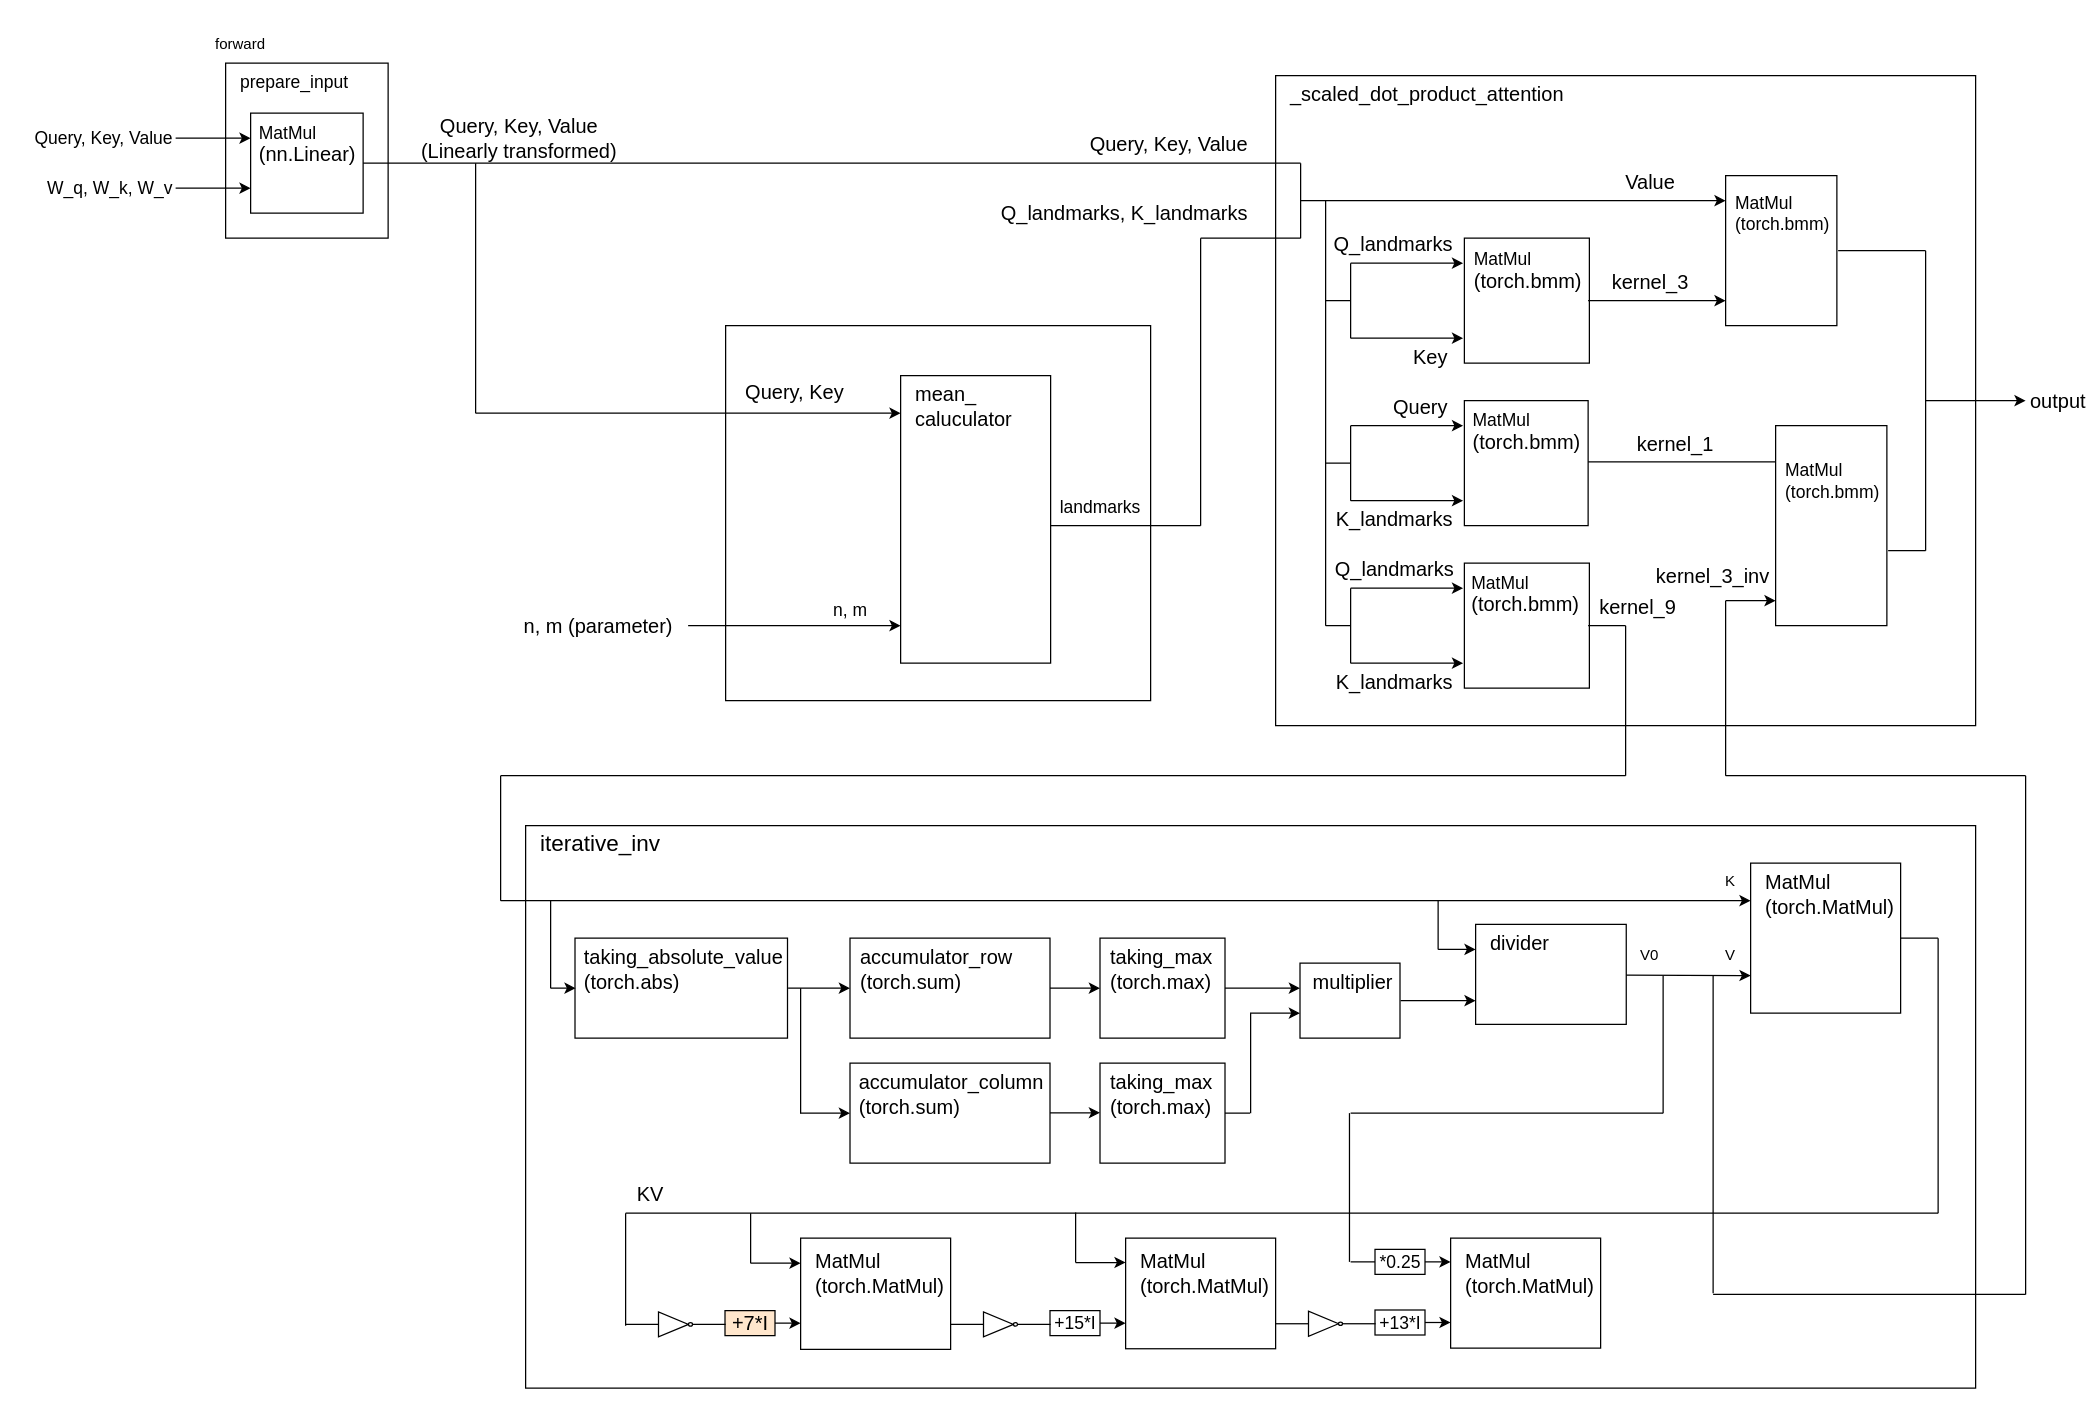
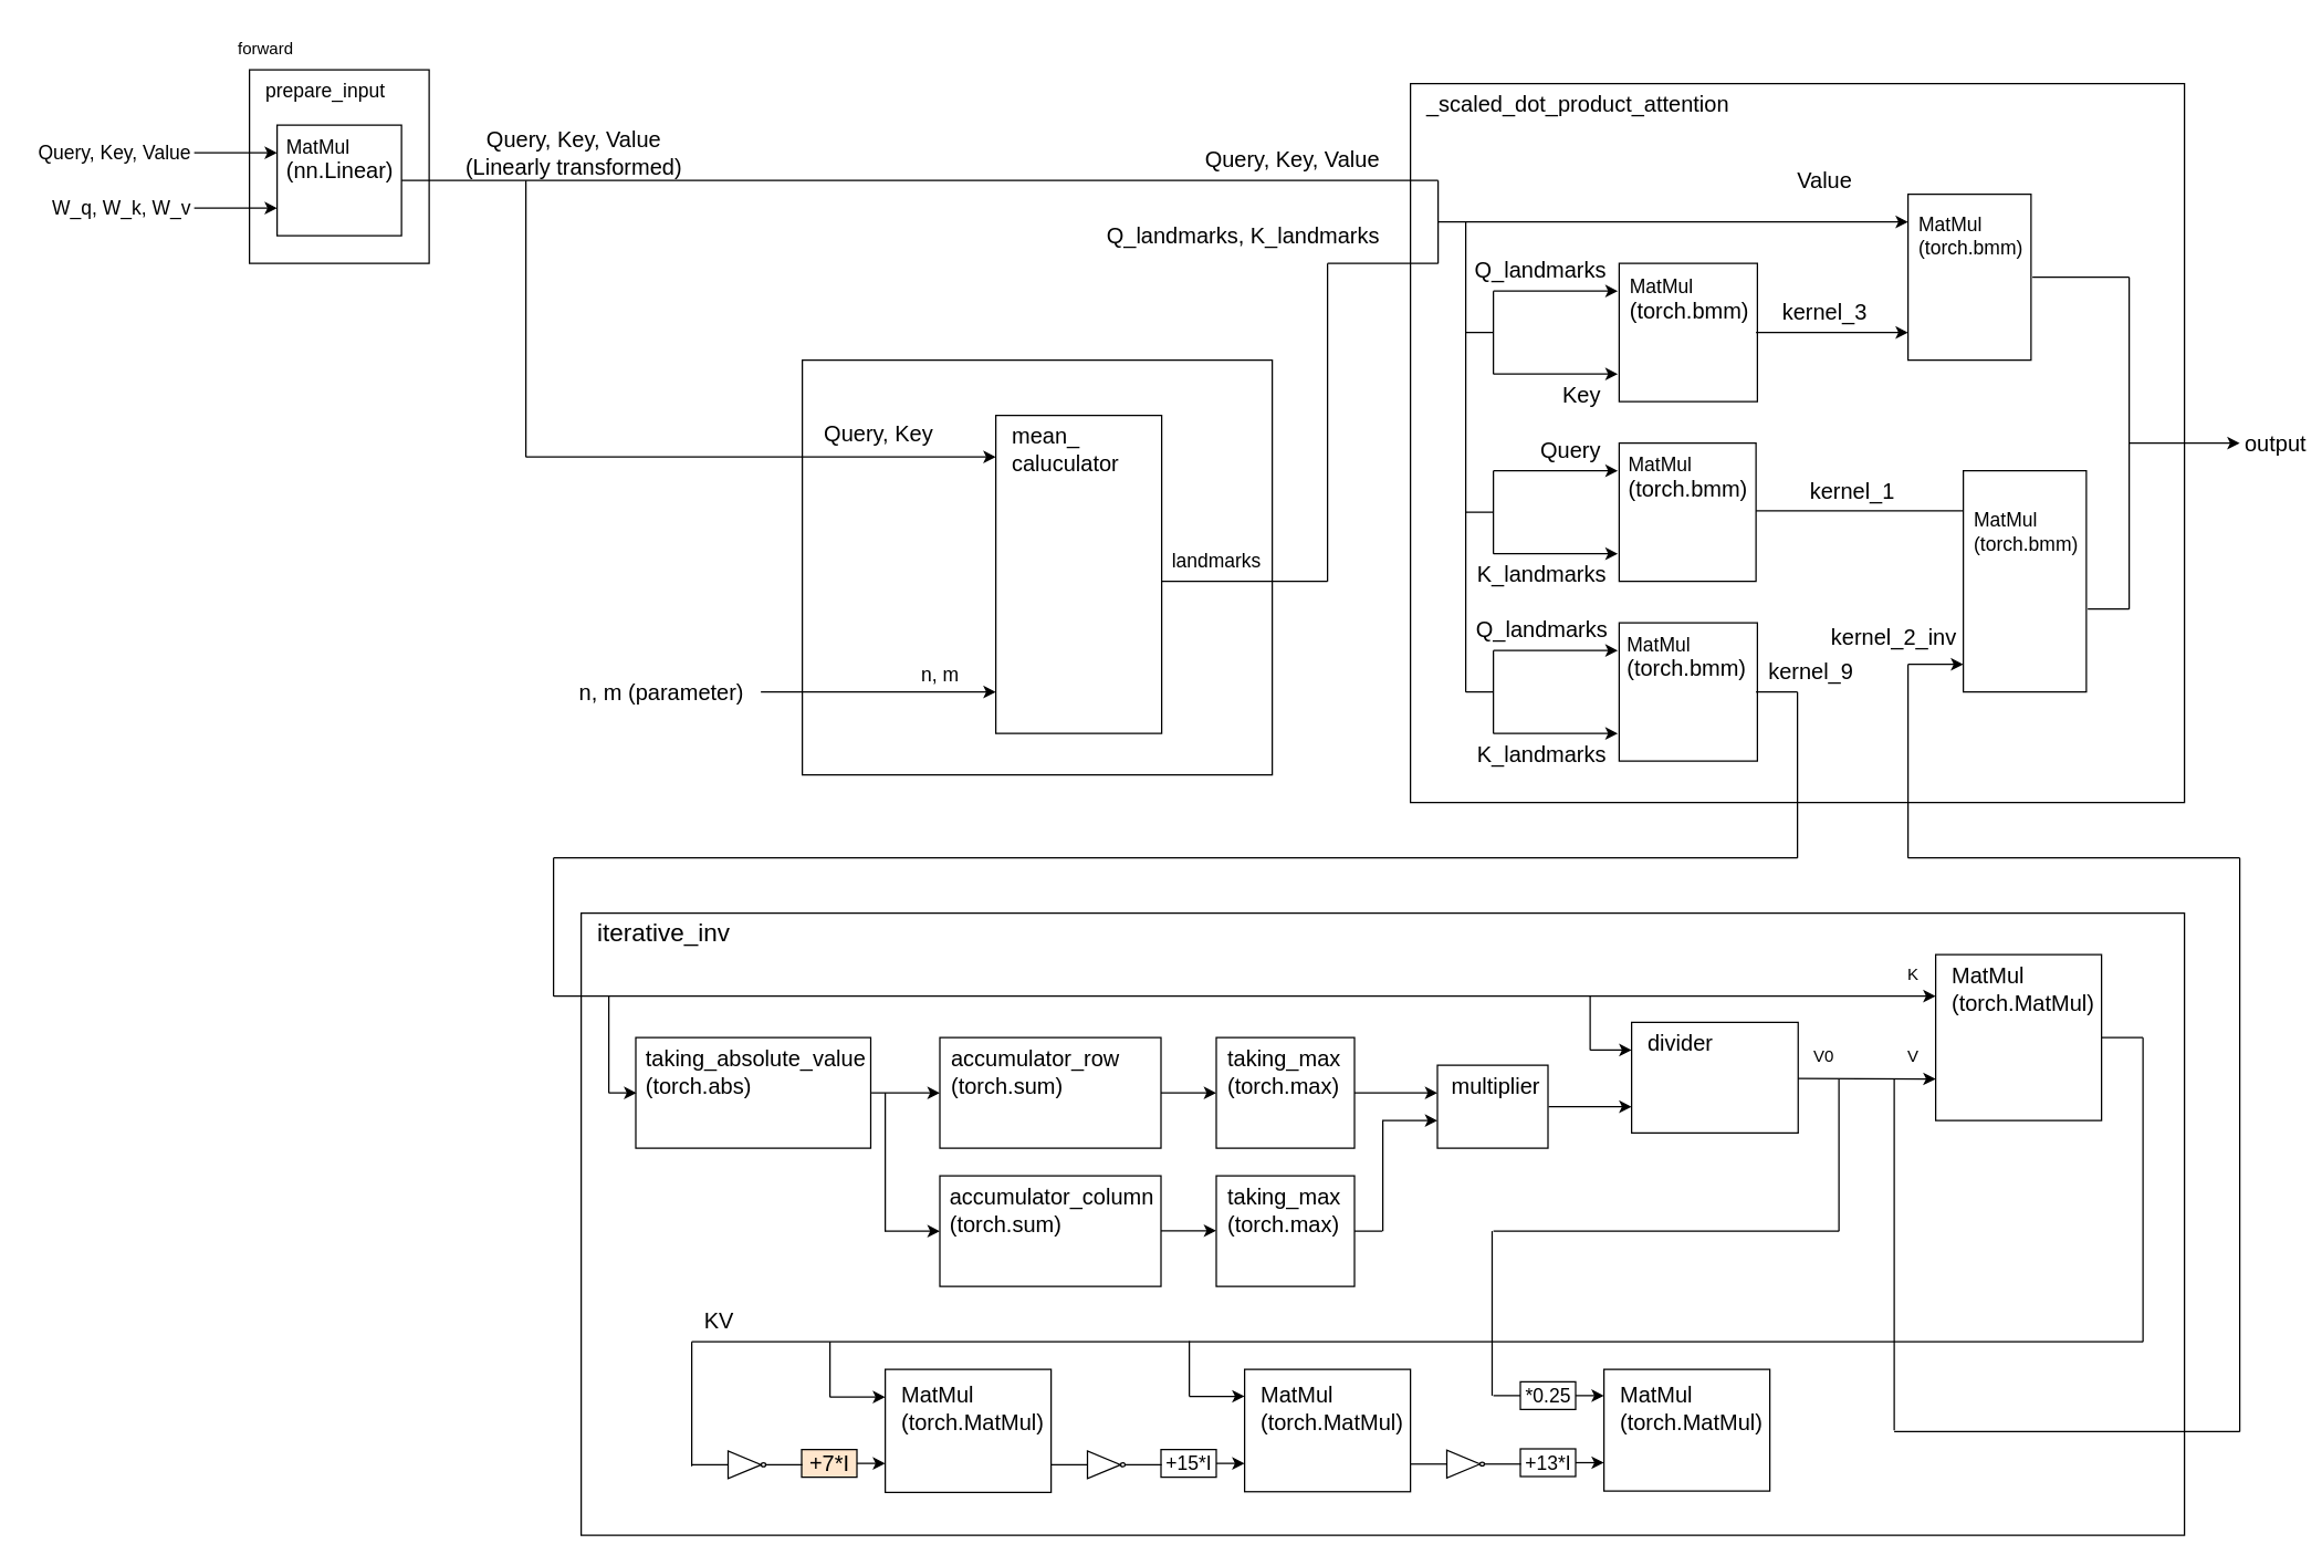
- <mxCell id="65" value="&lt;font style=&quot;font-size: 16px;&quot;&gt;Value&lt;/font&gt;" style="text;html=1;align=center;verticalAlign=middle;whiteSpace=wrap;rounded=0;" parent="1" vertex="1"><mxGeometry x="1290" y="130" width="60" height="30" as="geometry" /></mxCell>
+ <mxCell id="65" value="&lt;font style=&quot;font-size: 16px;&quot;&gt;Value&lt;/font&gt;" style="text;html=1;align=center;verticalAlign=middle;whiteSpace=wrap;rounded=0;" parent="1" vertex="1"><mxGeometry x="1290" y="115" width="60" height="30" as="geometry" /></mxCell>
- <mxCell id="76" value="&lt;font style=&quot;font-size: 16px;&quot;&gt;kernel_3_inv&lt;/font&gt;" style="text;html=1;align=center;verticalAlign=middle;whiteSpace=wrap;rounded=0;" parent="1" vertex="1"><mxGeometry x="1340" y="445" width="60" height="30" as="geometry" /></mxCell>
+ <mxCell id="76" value="&lt;font style=&quot;font-size: 16px;&quot;&gt;kernel_2_inv&lt;/font&gt;" style="text;html=1;align=center;verticalAlign=middle;whiteSpace=wrap;rounded=0;" parent="1" vertex="1"><mxGeometry x="1340" y="445" width="60" height="30" as="geometry" /></mxCell>
